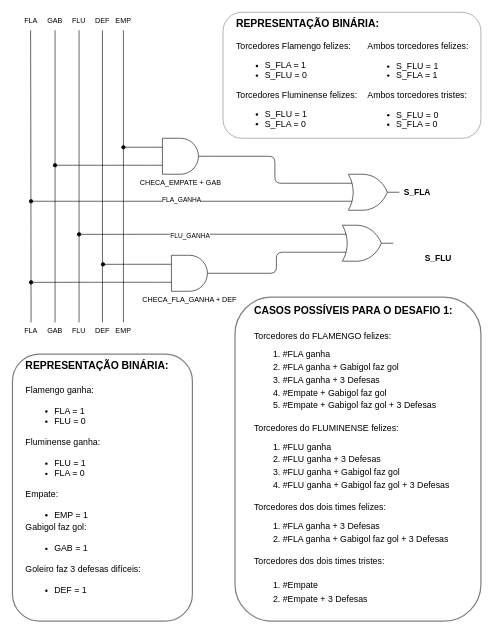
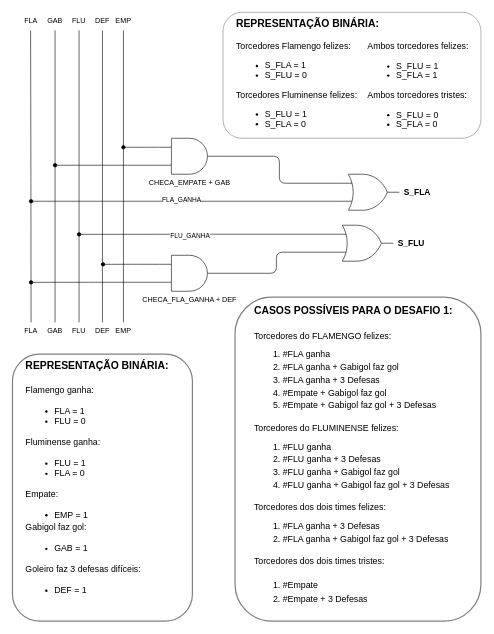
- <mxCell id="18" value="CHECA_EMPATE + GAB" style="verticalLabelPosition=bottom;shadow=0;dashed=0;align=center;html=1;verticalAlign=top;shape=mxgraph.electrical.logic_gates.logic_gate;operation=and;numInputs=2;rounded=1;" vertex="1" parent="1"><mxGeometry x="250" y="230" width="100" height="60" as="geometry" /></mxCell>
+ <mxCell id="18" value="CHECA_EMPATE + GAB" style="verticalLabelPosition=bottom;shadow=0;dashed=0;align=center;html=1;verticalAlign=top;shape=mxgraph.electrical.logic_gates.logic_gate;operation=and;numInputs=2;rounded=1;" vertex="1" parent="1"><mxGeometry x="265" y="230" width="100" height="60" as="geometry" /></mxCell>
- <mxCell id="7" value="&lt;b&gt;&lt;font style=&quot;font-size: 14px;&quot;&gt;S_FLU&lt;/font&gt;&lt;/b&gt;" style="text;html=1;align=center;verticalAlign=middle;whiteSpace=wrap;rounded=1;" vertex="1" parent="1"><mxGeometry x="700" y="415" width="60" height="30" as="geometry" /></mxCell>
+ <mxCell id="7" value="&lt;b&gt;&lt;font style=&quot;font-size: 14px;&quot;&gt;S_FLU&lt;/font&gt;&lt;/b&gt;" style="text;html=1;align=center;verticalAlign=middle;whiteSpace=wrap;rounded=1;" vertex="1" parent="1"><mxGeometry x="655" y="390" width="60" height="30" as="geometry" /></mxCell>
